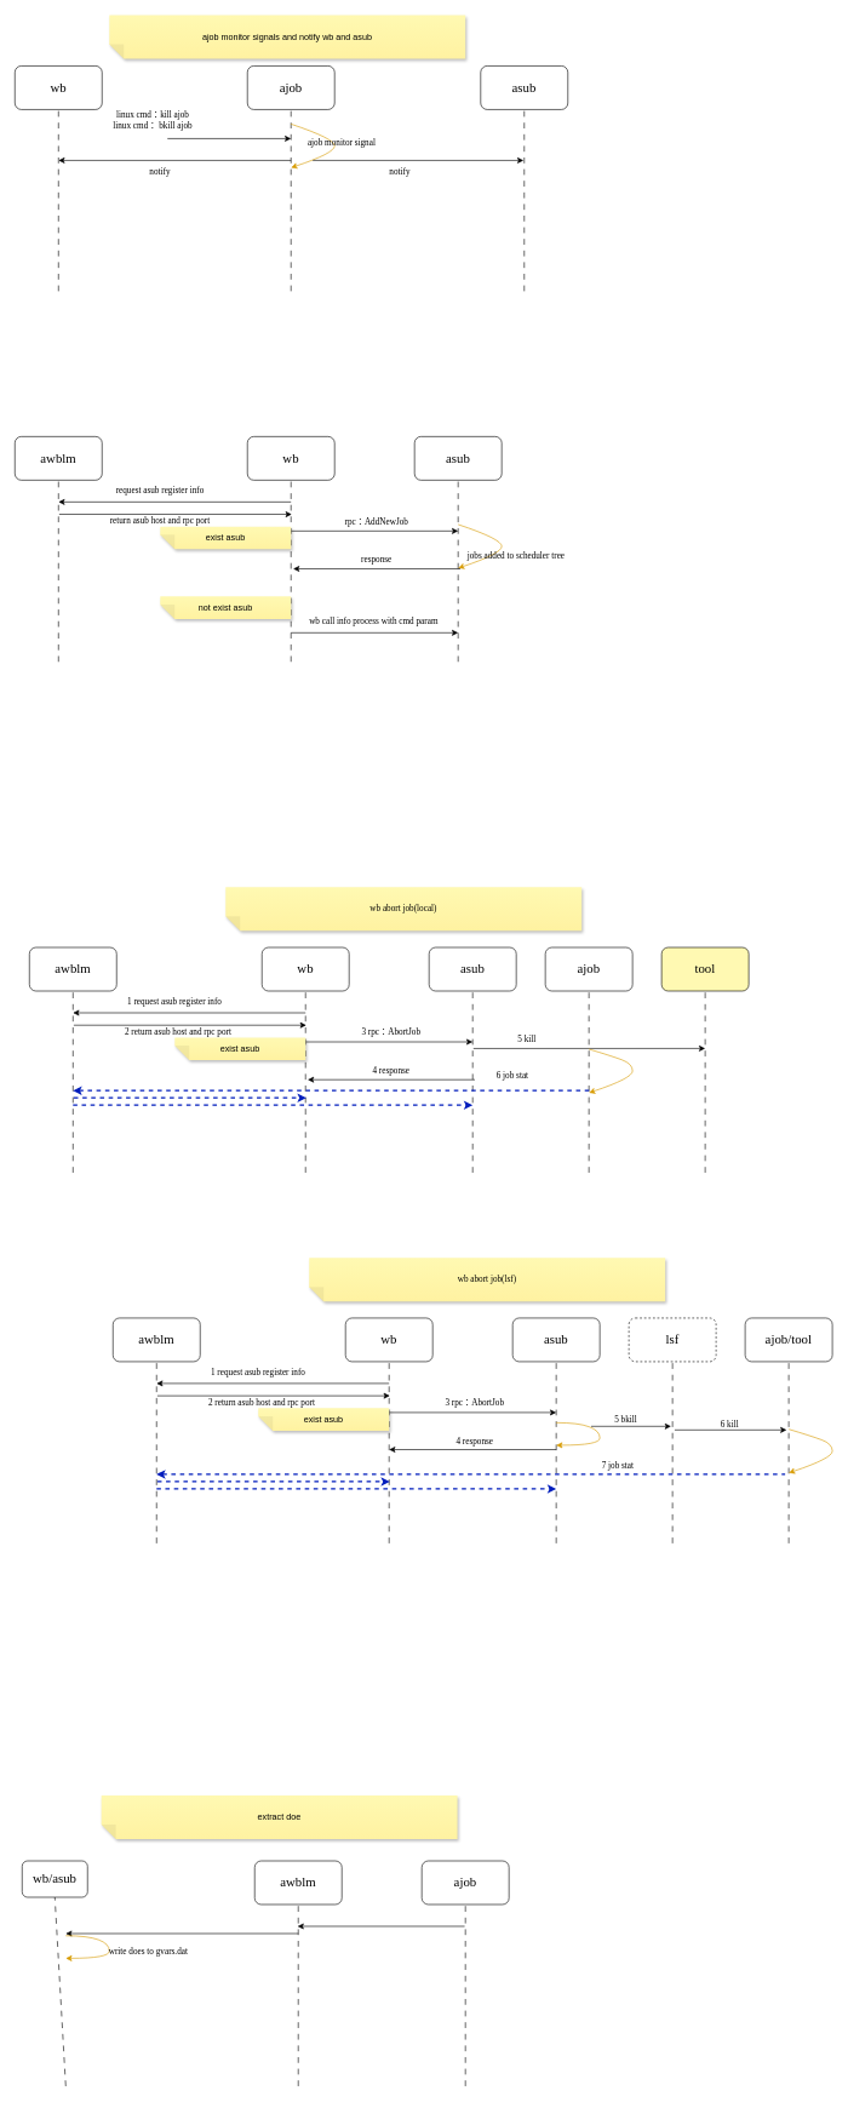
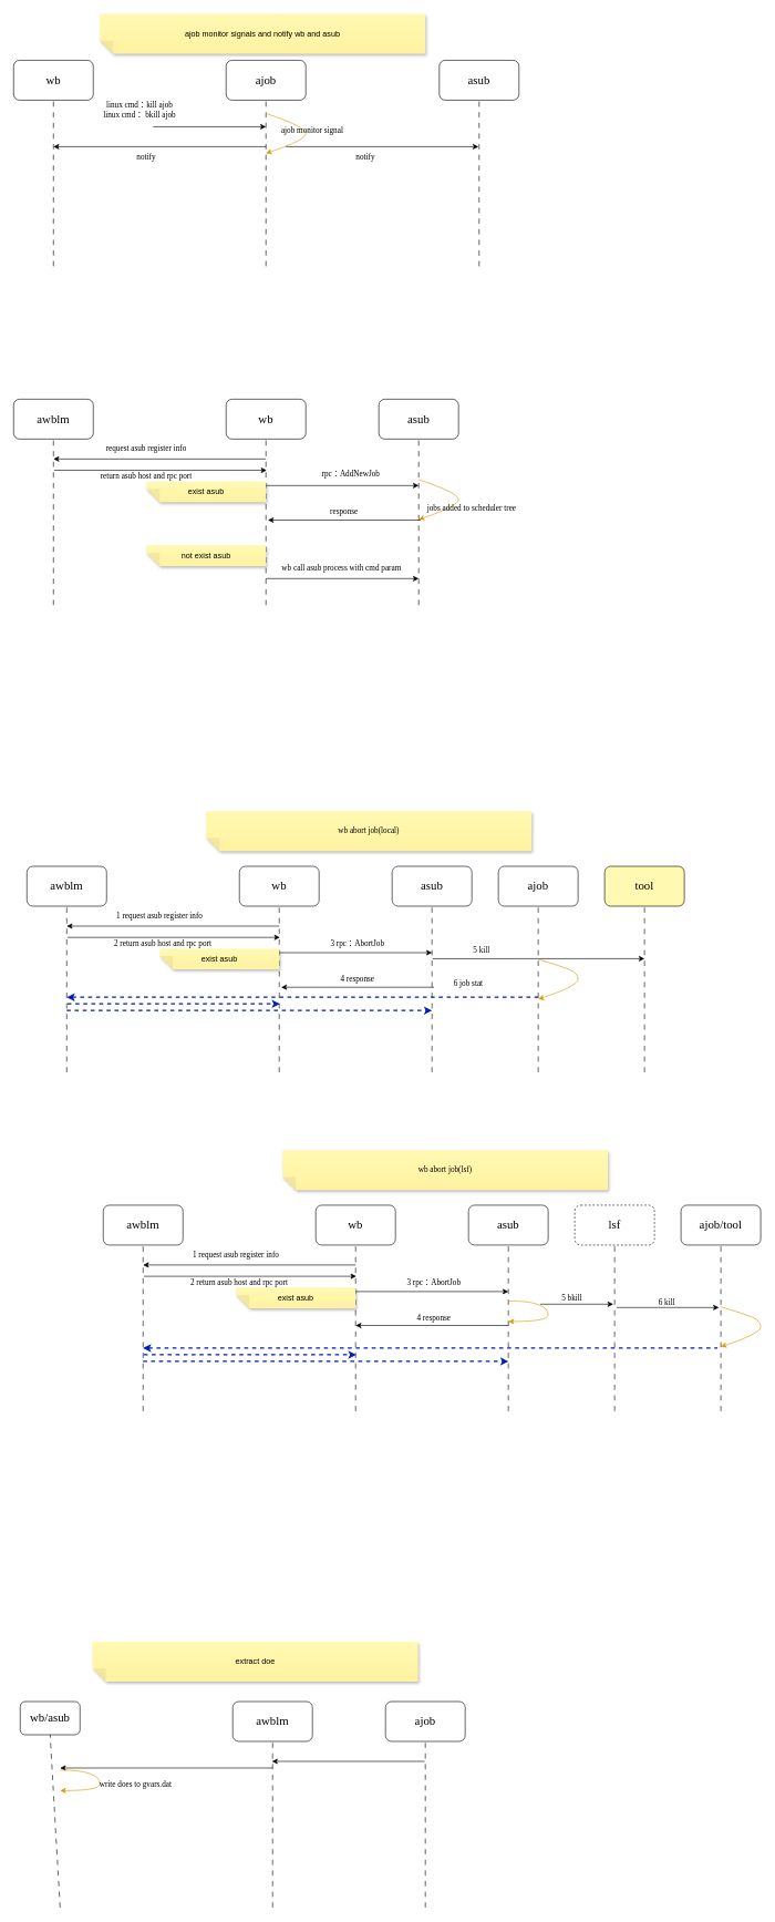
- <mxCell id="26" value="&lt;font face=&quot;Times New Roman&quot;&gt;rpc：AddNewJob&lt;br&gt;&lt;/font&gt;" style="text;strokeColor=none;align=center;fillColor=none;html=1;verticalAlign=middle;whiteSpace=wrap;rounded=0;" parent="1" vertex="1"><mxGeometry x="448" y="703" width="140" height="30" as="geometry" /></mxCell>
+ <mxCell id="26" value="&lt;font face=&quot;Times New Roman&quot;&gt;rpc：AddNewJob&lt;br&gt;&lt;/font&gt;" style="text;strokeColor=none;align=center;fillColor=none;html=1;verticalAlign=middle;whiteSpace=wrap;rounded=0;" parent="1" vertex="1"><mxGeometry x="458" y="698" width="140" height="30" as="geometry" /></mxCell>
- <mxCell id="36" value="&lt;font face=&quot;Times New Roman&quot;&gt;wb call info process with cmd param&lt;br&gt;&lt;/font&gt;" style="text;strokeColor=none;align=center;fillColor=none;html=1;verticalAlign=middle;whiteSpace=wrap;rounded=0;" parent="1" vertex="1"><mxGeometry x="408" y="840" width="212" height="30" as="geometry" /></mxCell>
+ <mxCell id="36" value="&lt;font face=&quot;Times New Roman&quot;&gt;wb call asub process with cmd param&lt;br&gt;&lt;/font&gt;" style="text;strokeColor=none;align=center;fillColor=none;html=1;verticalAlign=middle;whiteSpace=wrap;rounded=0;" parent="1" vertex="1"><mxGeometry x="408" y="840" width="212" height="30" as="geometry" /></mxCell>
- <mxCell id="90" value="&lt;font face=&quot;Times New Roman&quot;&gt;7 job stat&lt;br&gt;&lt;/font&gt;" style="text;strokeColor=none;align=center;fillColor=none;html=1;verticalAlign=middle;whiteSpace=wrap;rounded=0;" vertex="1" parent="1"><mxGeometry x="825" y="2001" width="50" height="30" as="geometry" /></mxCell>
